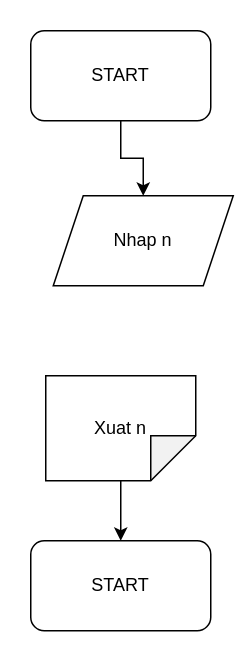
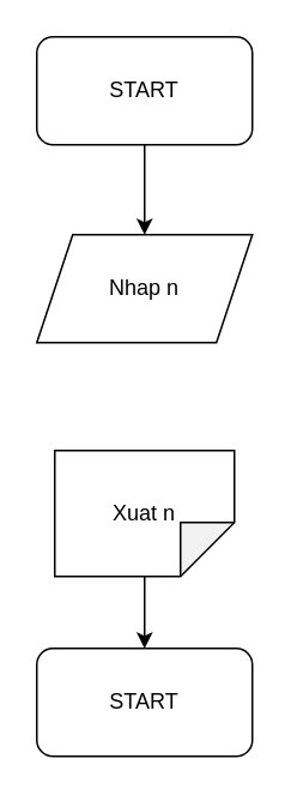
- <mxCell id="3" value="Nhap n" style="shape=parallelogram;perimeter=parallelogramPerimeter;whiteSpace=wrap;html=1;fixedSize=1;strokeWidth=1;" vertex="1" parent="1"><mxGeometry x="35" y="130" width="120" height="60" as="geometry" /></mxCell>
+ <mxCell id="3" value="Nhap n" style="shape=parallelogram;perimeter=parallelogramPerimeter;whiteSpace=wrap;html=1;fixedSize=1;strokeWidth=1;" vertex="1" parent="1"><mxGeometry y="130" width="120" height="60" as="geometry" x="20" /></mxCell>
